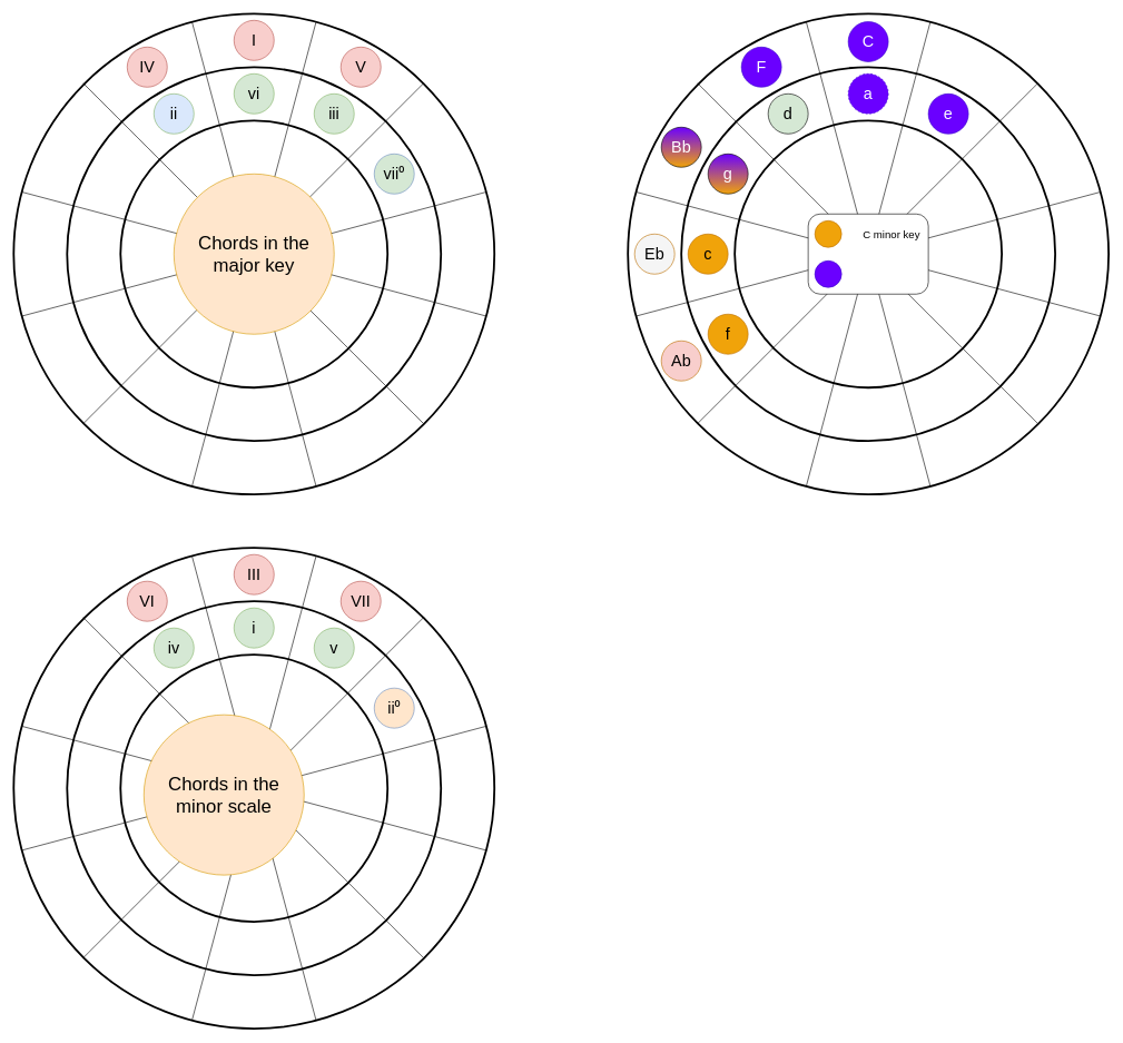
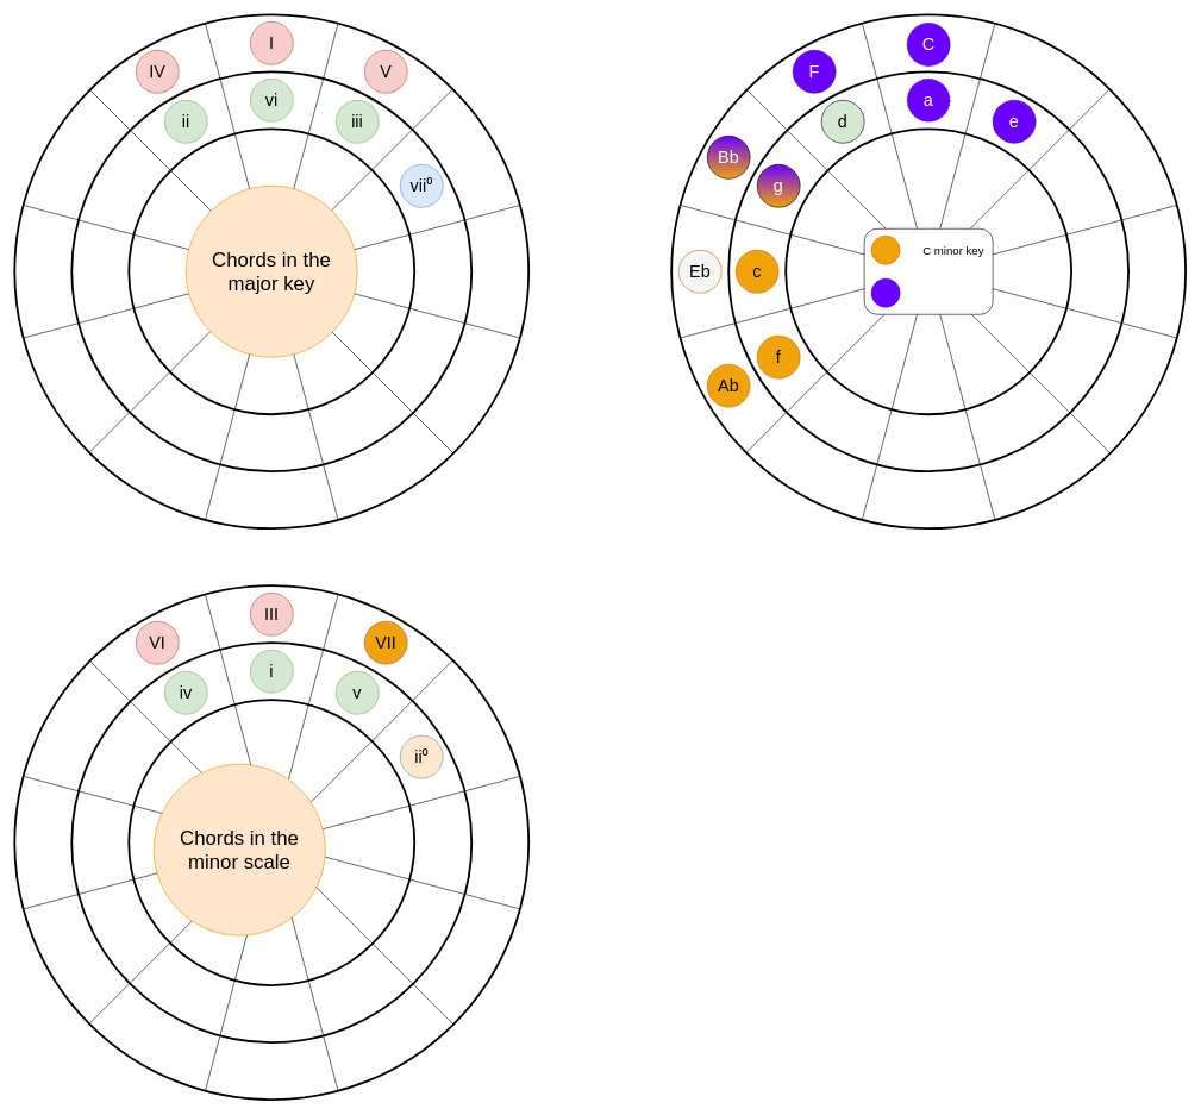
- <mxCell id="18" value="ii" style="ellipse;whiteSpace=wrap;html=1;aspect=fixed;fontSize=24;fillColor=#dae8fc;strokeColor=#82b366;" parent="3" vertex="1"><mxGeometry x="210" y="120" width="60" height="60" as="geometry" /></mxCell>
+ <mxCell id="18" value="ii" style="ellipse;whiteSpace=wrap;html=1;aspect=fixed;fontSize=24;fillColor=#d5e8d4;strokeColor=#82b366;" parent="3" vertex="1"><mxGeometry x="210" y="120" width="60" height="60" as="geometry" /></mxCell>
- <mxCell id="21" value="vii⁰" style="ellipse;whiteSpace=wrap;html=1;aspect=fixed;fontSize=24;fillColor=#d5e8d4;strokeColor=#6c8ebf;" parent="3" vertex="1"><mxGeometry x="540" y="210" width="60" height="60" as="geometry" /></mxCell>
+ <mxCell id="21" value="vii⁰" style="ellipse;whiteSpace=wrap;html=1;aspect=fixed;fontSize=24;fillColor=#dae8fc;strokeColor=#6c8ebf;" parent="3" vertex="1"><mxGeometry x="540" y="210" width="60" height="60" as="geometry" /></mxCell>
- <mxCell id="54" value="Ab" style="ellipse;whiteSpace=wrap;html=1;aspect=fixed;fontSize=24;fillColor=#f8cecc;fontColor=#000000;strokeColor=#BD7000;" parent="47" vertex="1"><mxGeometry x="38.002" y="478.002" width="60" height="60" as="geometry" /></mxCell>
+ <mxCell id="54" value="Ab" style="ellipse;whiteSpace=wrap;html=1;aspect=fixed;fontSize=24;fillColor=#f0a30a;fontColor=#000000;strokeColor=#BD7000;" parent="47" vertex="1"><mxGeometry x="38.002" y="478.002" width="60" height="60" as="geometry" /></mxCell>
- <mxCell id="40" value="VII" style="ellipse;whiteSpace=wrap;html=1;aspect=fixed;fontSize=24;fillColor=#f8cecc;strokeColor=#b85450;" parent="23" vertex="1"><mxGeometry x="490" y="50" width="60" height="60" as="geometry" /></mxCell>
+ <mxCell id="40" value="VII" style="ellipse;whiteSpace=wrap;html=1;aspect=fixed;fontSize=24;fillColor=#f0a30a;strokeColor=#b85450;" parent="23" vertex="1"><mxGeometry x="490" y="50" width="60" height="60" as="geometry" /></mxCell>
